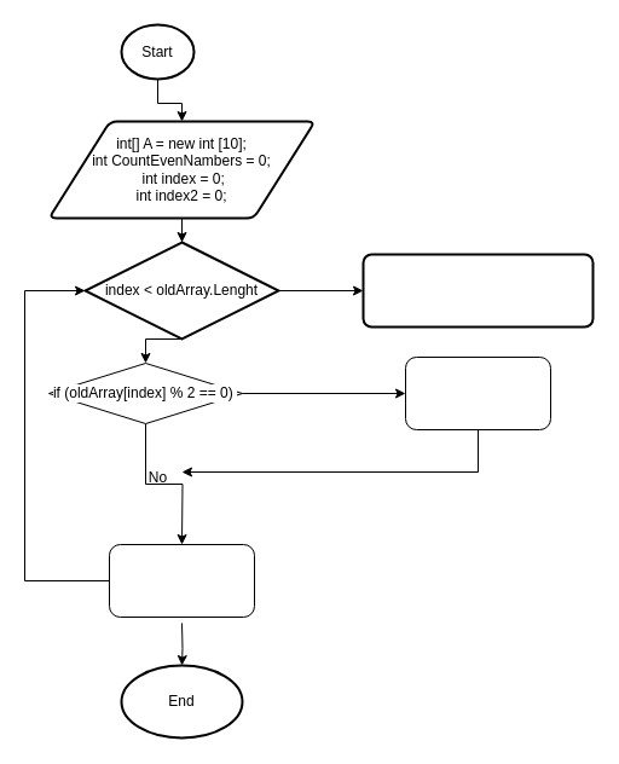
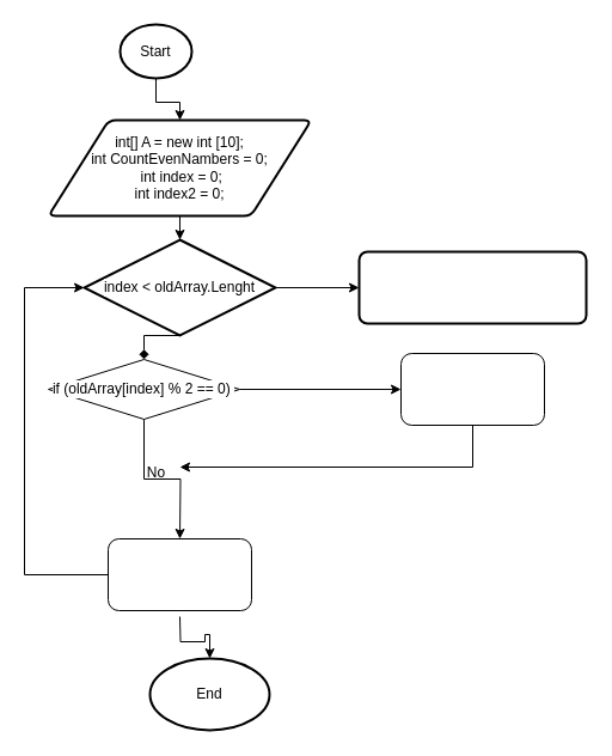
- <mxCell id="8" style="edgeStyle=orthogonalEdgeStyle;rounded=0;orthogonalLoop=1;jettySize=auto;html=1;exitX=0.5;exitY=1;exitDx=0;exitDy=0;exitPerimeter=0;entryX=0.5;entryY=0;entryDx=0;entryDy=0;" edge="1" parent="1" source="9" target="14"><mxGeometry relative="1" as="geometry" /></mxCell>
+ <mxCell id="8" style="edgeStyle=orthogonalEdgeStyle;rounded=0;orthogonalLoop=1;jettySize=auto;html=1;exitX=0.5;exitY=1;exitDx=0;exitDy=0;exitPerimeter=0;entryX=0.5;entryY=0;entryDx=0;entryDy=0;endArrow=diamond;" edge="1" parent="1" source="9" target="14"><mxGeometry relative="1" as="geometry" /></mxCell>
- <mxCell id="4" value="End" style="strokeWidth=2;html=1;shape=mxgraph.flowchart.start_1;whiteSpace=wrap;" parent="1" vertex="1"><mxGeometry x="100" y="550" width="100" height="60" as="geometry" /></mxCell>
+ <mxCell id="4" value="End" style="strokeWidth=2;html=1;shape=mxgraph.flowchart.start_1;whiteSpace=wrap;" parent="1" vertex="1"><mxGeometry x="125" y="550" width="100" height="60" as="geometry" /></mxCell>
